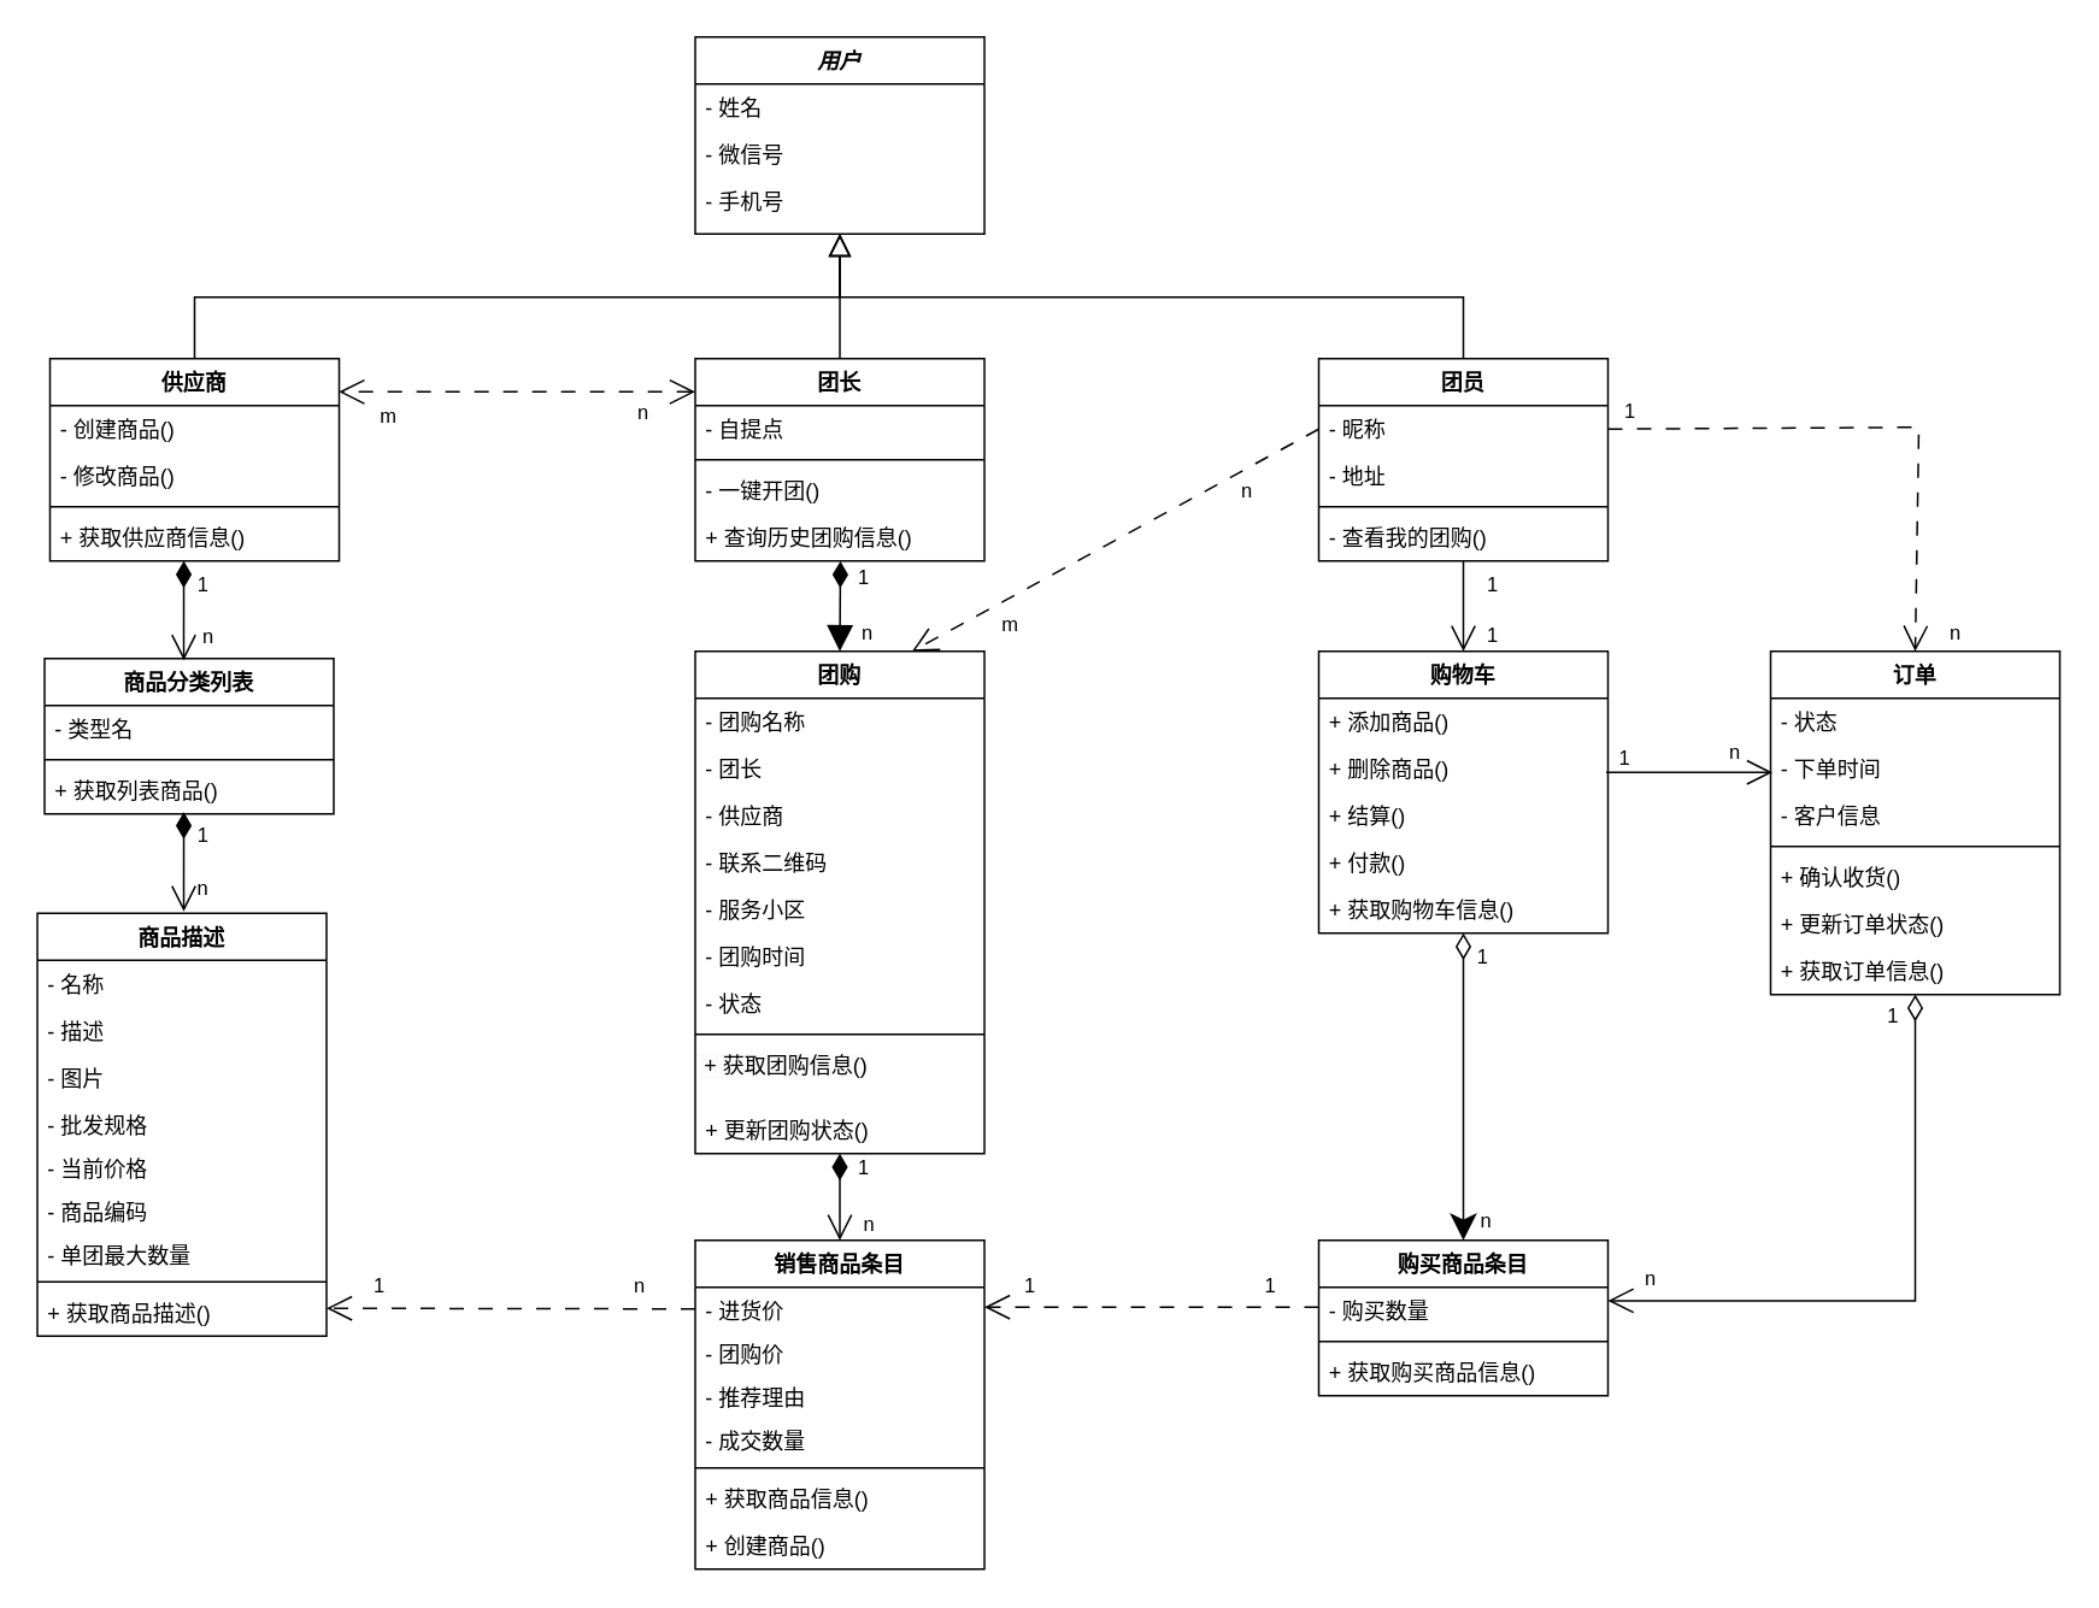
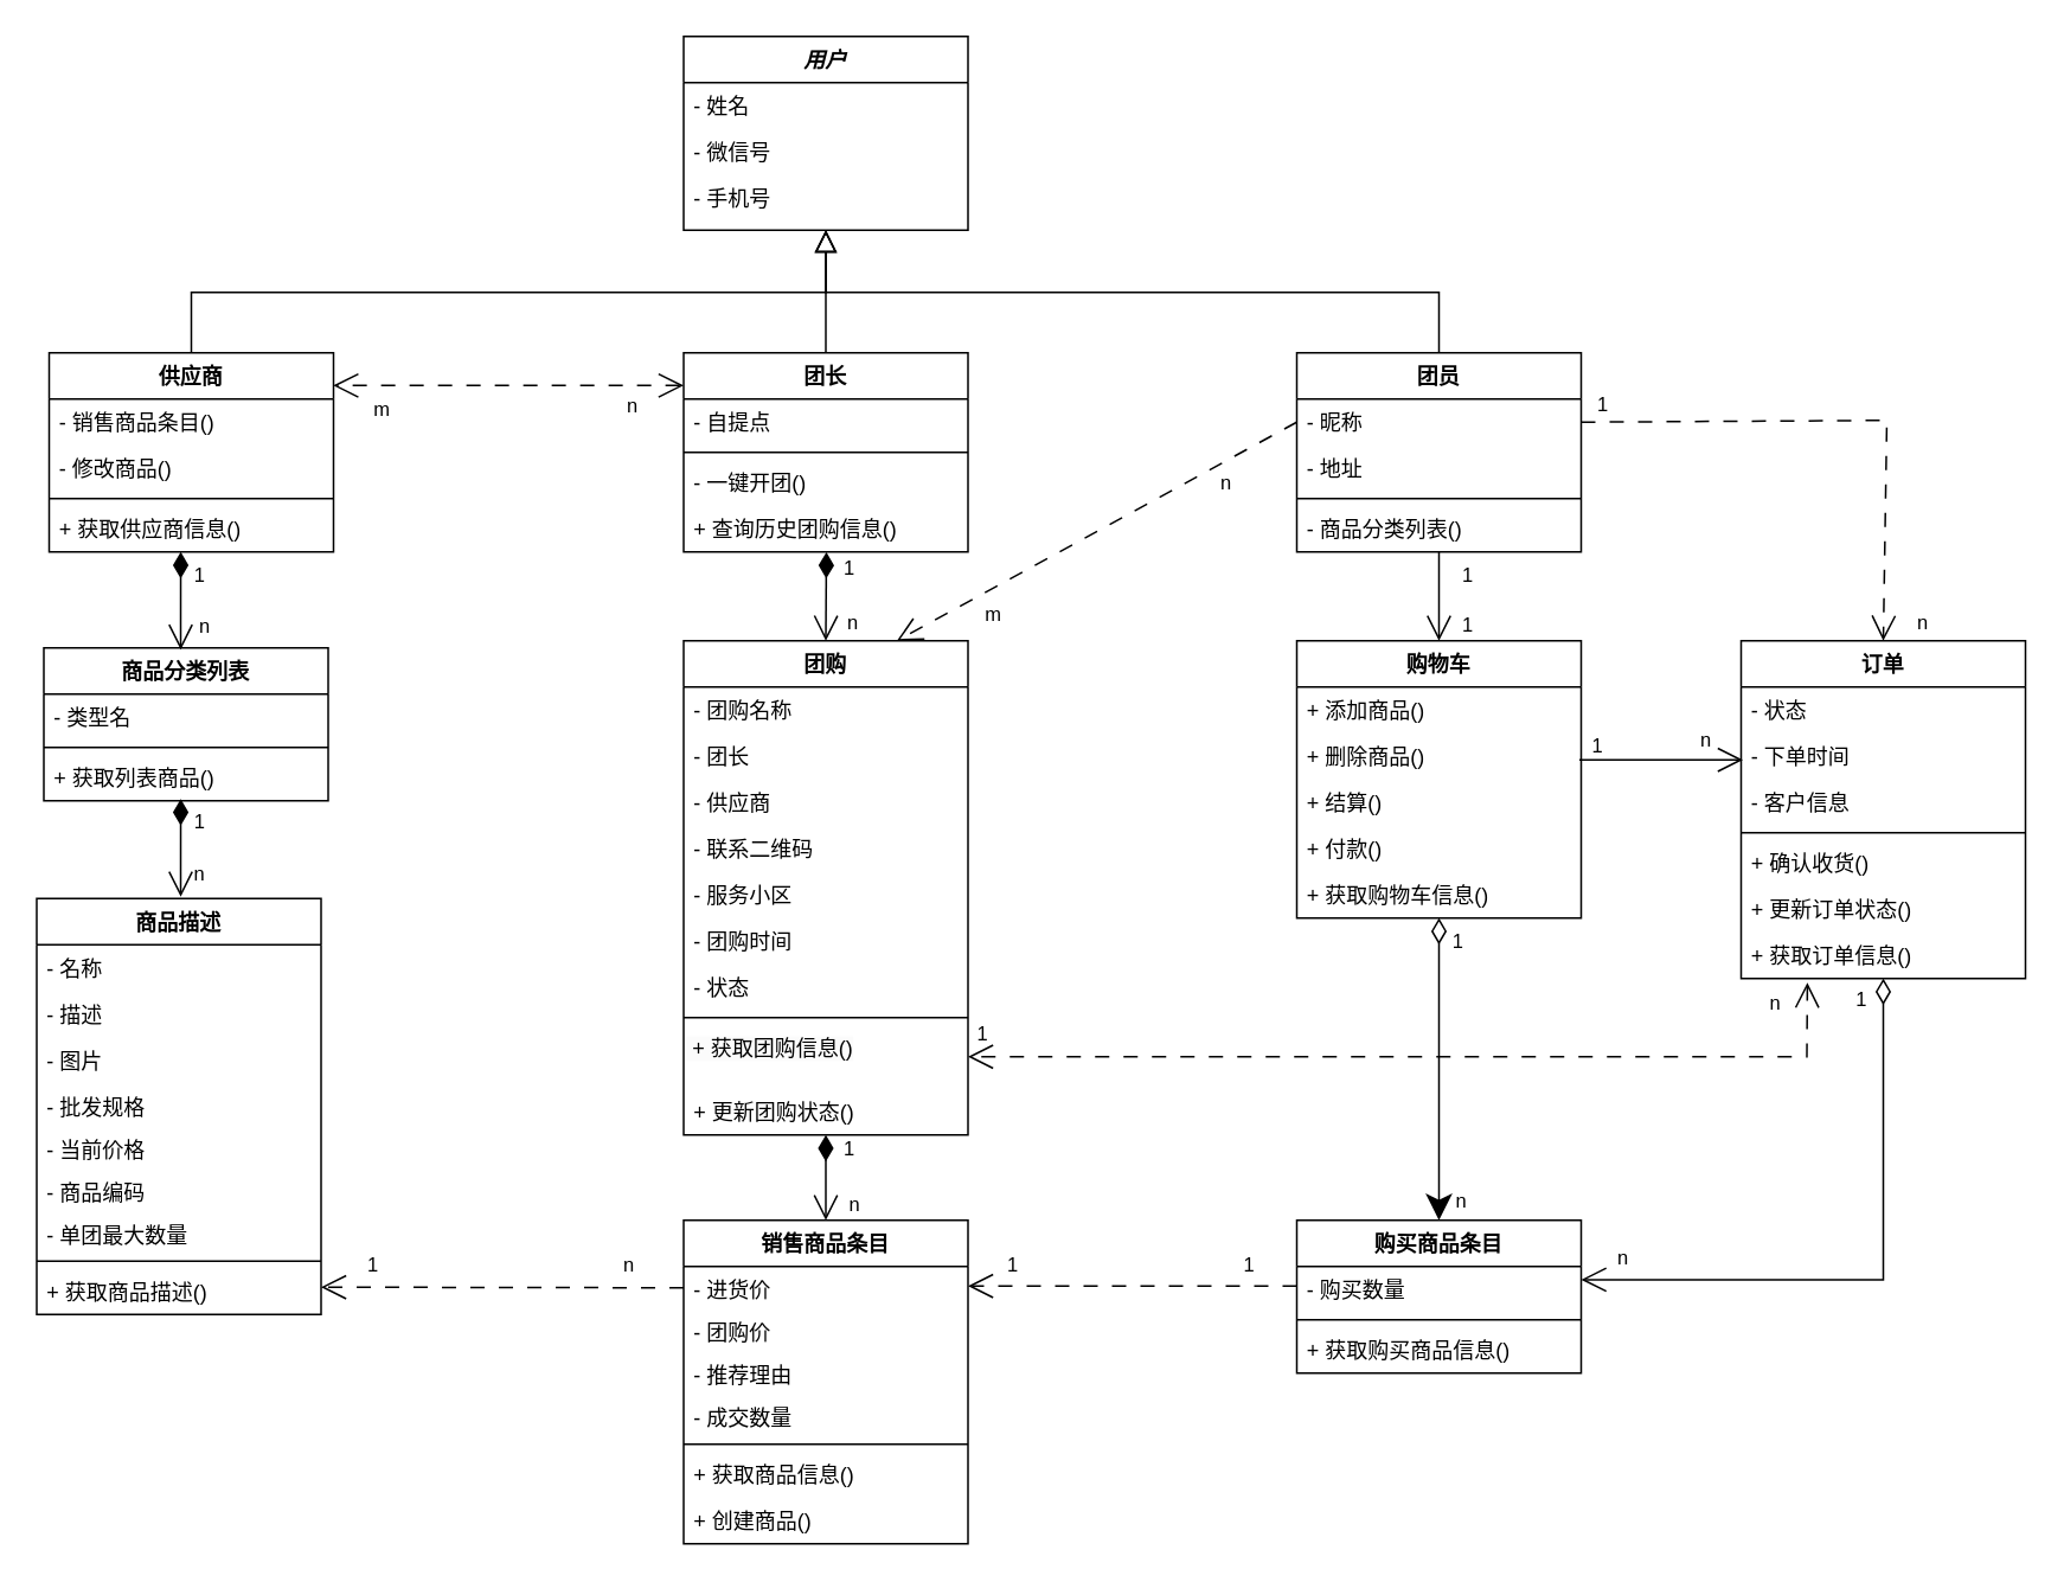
- <mxCell id="7" value="- 创建商品()" style="text;align=left;verticalAlign=top;spacingLeft=4;spacingRight=4;overflow=hidden;rotatable=0;points=[[0,0.5],[1,0.5]];portConstraint=eastwest;" parent="6" vertex="1"><mxGeometry y="26" width="160" height="26" as="geometry" /></mxCell>
+ <mxCell id="7" value="- 销售商品条目()" style="text;align=left;verticalAlign=top;spacingLeft=4;spacingRight=4;overflow=hidden;rotatable=0;points=[[0,0.5],[1,0.5]];portConstraint=eastwest;" parent="6" vertex="1"><mxGeometry y="26" width="160" height="26" as="geometry" /></mxCell>
- <mxCell id="22" value="- 查看我的团购()" style="text;strokeColor=none;fillColor=none;align=left;verticalAlign=top;spacingLeft=4;spacingRight=4;overflow=hidden;rotatable=0;points=[[0,0.5],[1,0.5]];portConstraint=eastwest;whiteSpace=wrap;html=1;" parent="18" vertex="1"><mxGeometry y="86" width="160" height="26" as="geometry" /></mxCell>
+ <mxCell id="22" value="- 商品分类列表()" style="text;strokeColor=none;fillColor=none;align=left;verticalAlign=top;spacingLeft=4;spacingRight=4;overflow=hidden;rotatable=0;points=[[0,0.5],[1,0.5]];portConstraint=eastwest;whiteSpace=wrap;html=1;" parent="18" vertex="1"><mxGeometry y="86" width="160" height="26" as="geometry" /></mxCell>
- <mxCell id="56" value="" style="endArrow=block;endFill=1;endSize=12;html=1;rounded=0;entryX=0.5;entryY=0;entryDx=0;entryDy=0;exitX=0.502;exitY=1.004;exitDx=0;exitDy=0;exitPerimeter=0;startArrow=diamondThin;startFill=1;startSize=12;" parent="1" source="16" target="24" edge="1"><mxGeometry width="160" relative="1" as="geometry"><mxPoint x="468" y="335" as="sourcePoint" /><mxPoint x="435" y="466" as="targetPoint" /></mxGeometry></mxCell>
+ <mxCell id="56" value="" style="endArrow=open;endFill=1;endSize=12;html=1;rounded=0;entryX=0.5;entryY=0;entryDx=0;entryDy=0;exitX=0.502;exitY=1.004;exitDx=0;exitDy=0;exitPerimeter=0;startArrow=diamondThin;startFill=1;startSize=12;" parent="1" source="16" target="24" edge="1"><mxGeometry width="160" relative="1" as="geometry"><mxPoint x="468" y="335" as="sourcePoint" /><mxPoint x="435" y="466" as="targetPoint" /></mxGeometry></mxCell>
+ <mxCell id="66" value="" style="endArrow=open;endFill=0;endSize=12;html=1;rounded=0;startArrow=open;startFill=0;startSize=12;entryX=1;entryY=0.5;entryDx=0;entryDy=0;exitX=0.233;exitY=1.087;exitDx=0;exitDy=0;exitPerimeter=0;dashed=1;dashPattern=8 8;" parent="1" source="45" edge="1" target="33"><mxGeometry width="160" relative="1" as="geometry"><mxPoint x="1111.96" y="383" as="sourcePoint" /><mxPoint x="544" y="600.9" as="targetPoint" /><Array as="points"><mxPoint x="1016" y="594" /></Array></mxGeometry></mxCell>
+ <mxCell id="67" value="n" style="edgeLabel;html=1;align=center;verticalAlign=middle;resizable=0;points=[];" parent="66" vertex="1" connectable="0"><mxGeometry x="-0.669" y="2" relative="1" as="geometry"><mxPoint x="25" y="-33" as="offset" /></mxGeometry></mxCell>
+ <mxCell id="68" value="1" style="edgeLabel;html=1;align=center;verticalAlign=middle;resizable=0;points=[];" parent="66" vertex="1" connectable="0"><mxGeometry x="0.53" y="2" relative="1" as="geometry"><mxPoint x="-113" y="-16" as="offset" /></mxGeometry></mxCell>
